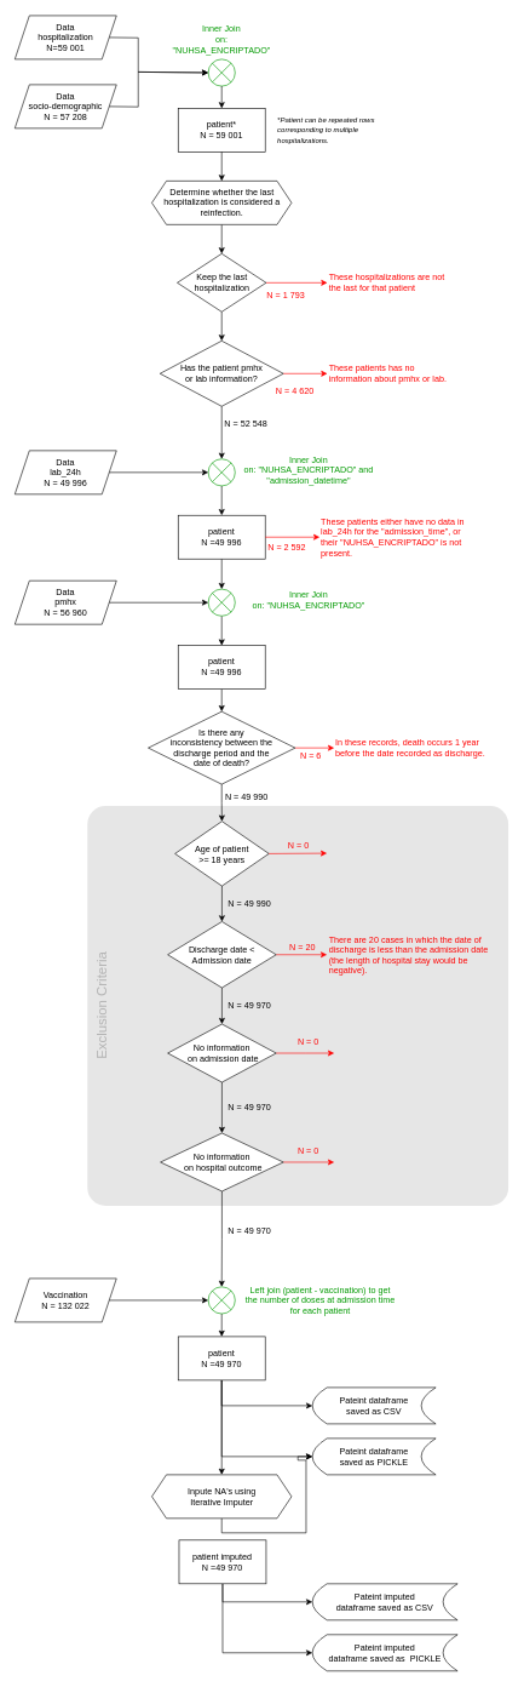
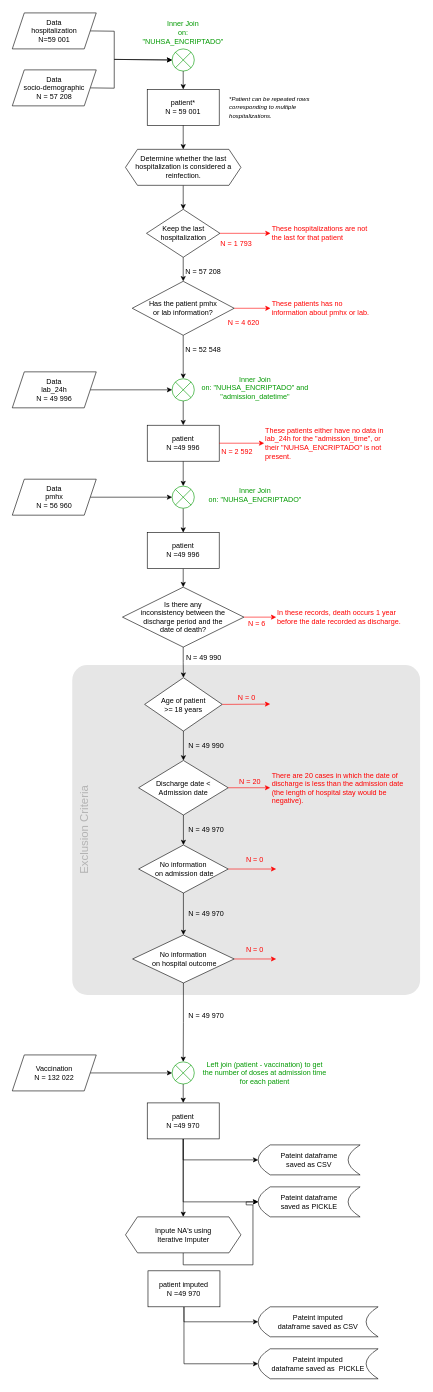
+ <mxCell id="19" value="N = 57 208" style="text;html=1;strokeColor=none;fillColor=none;align=center;verticalAlign=middle;whiteSpace=wrap;rounded=0;" parent="1" vertex="1"><mxGeometry x="281.25" y="437" width="115" height="30" as="geometry" /></mxCell>
